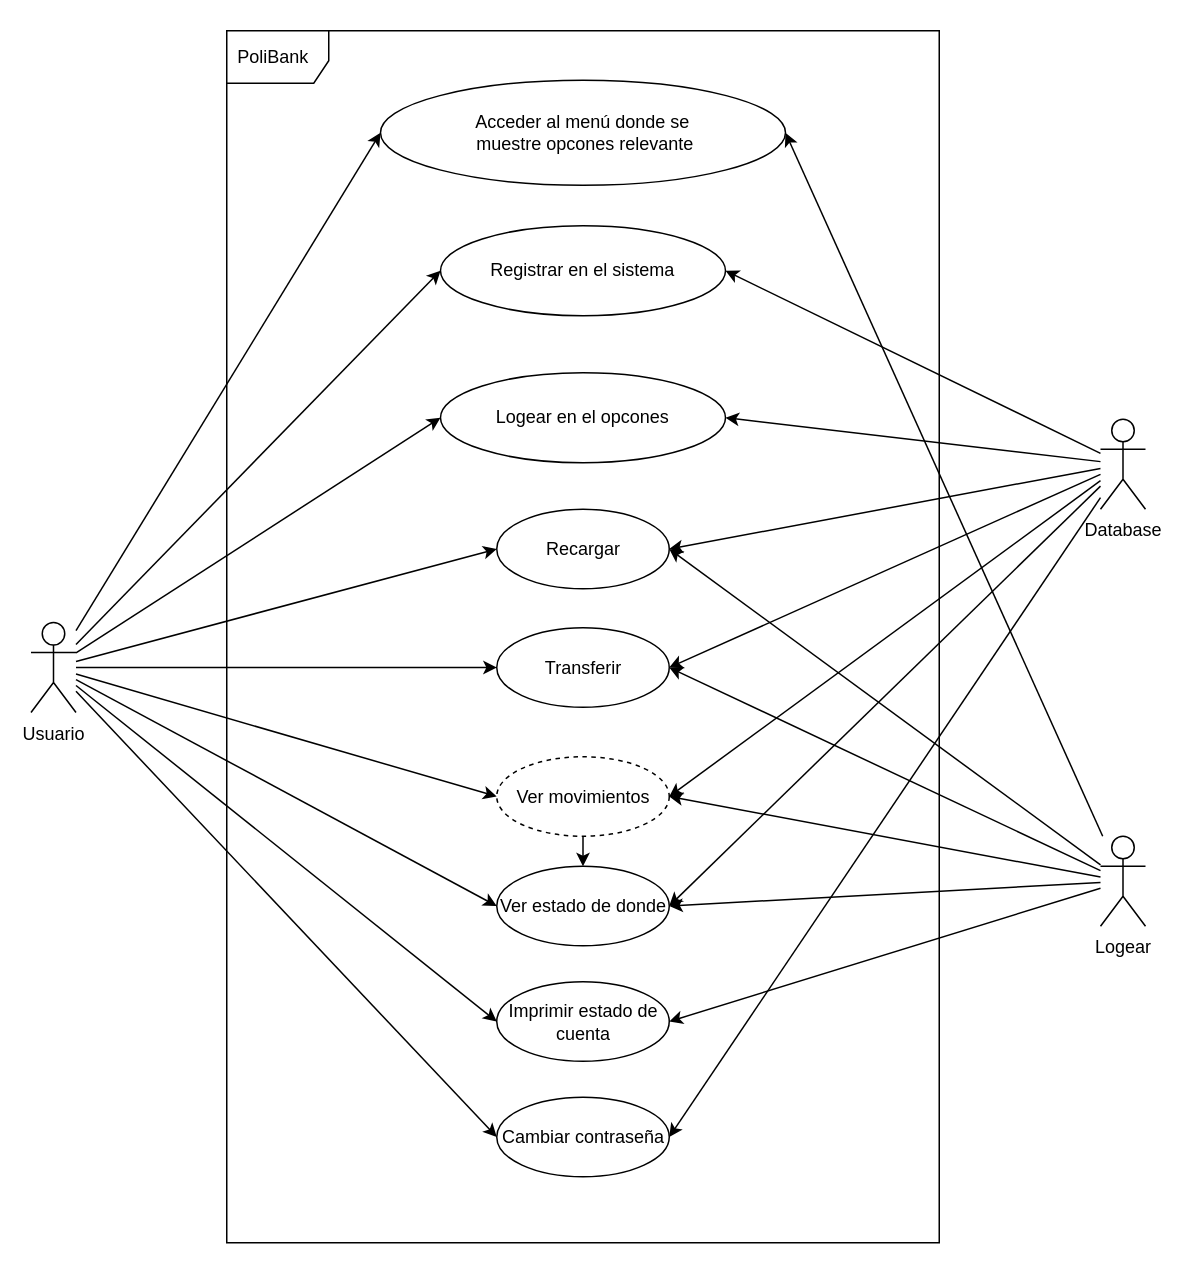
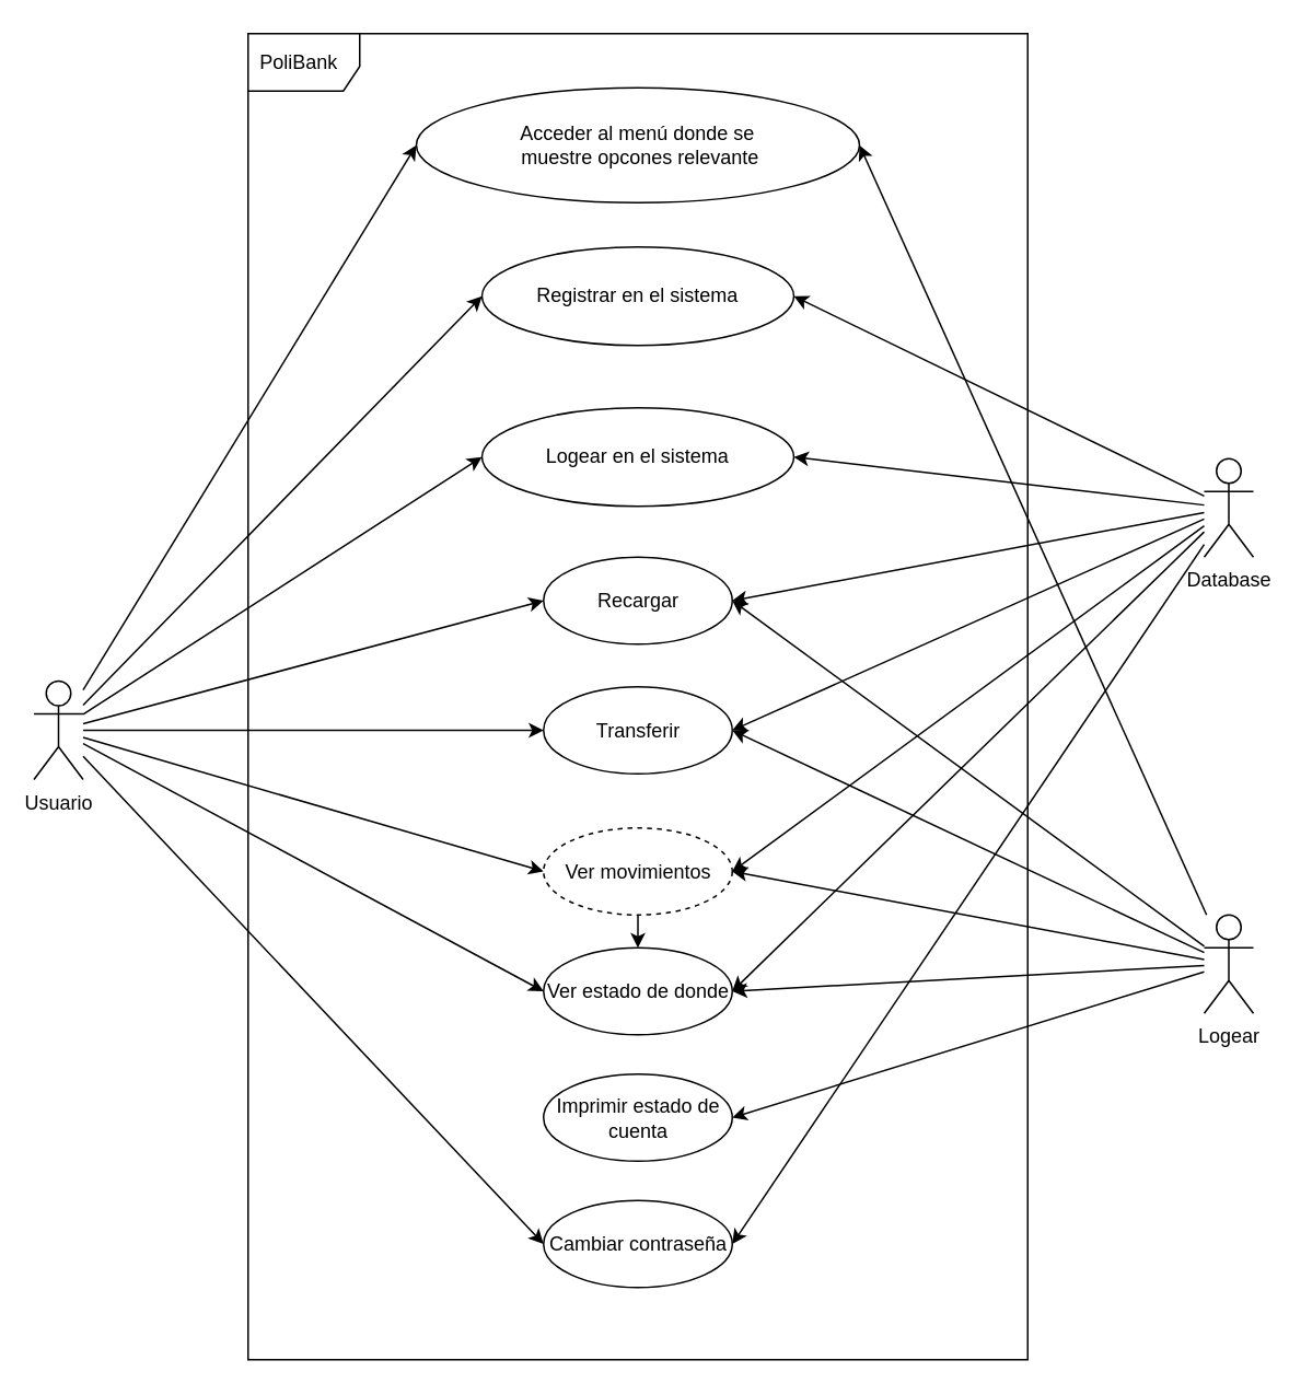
- <mxCell id="23" value="Logear en el opcones" style="ellipse;whiteSpace=wrap;html=1;" parent="1" vertex="1"><mxGeometry x="293" y="248" width="190" height="60" as="geometry" /></mxCell>
+ <mxCell id="23" value="Logear en el sistema" style="ellipse;whiteSpace=wrap;html=1;" parent="1" vertex="1"><mxGeometry x="293" y="248" width="190" height="60" as="geometry" /></mxCell>
- <mxCell id="10" style="edgeStyle=none;html=1;entryX=0;entryY=0.5;entryDx=0;entryDy=0;" parent="1" source="12" target="28" edge="1"><mxGeometry relative="1" as="geometry" /></mxCell>
